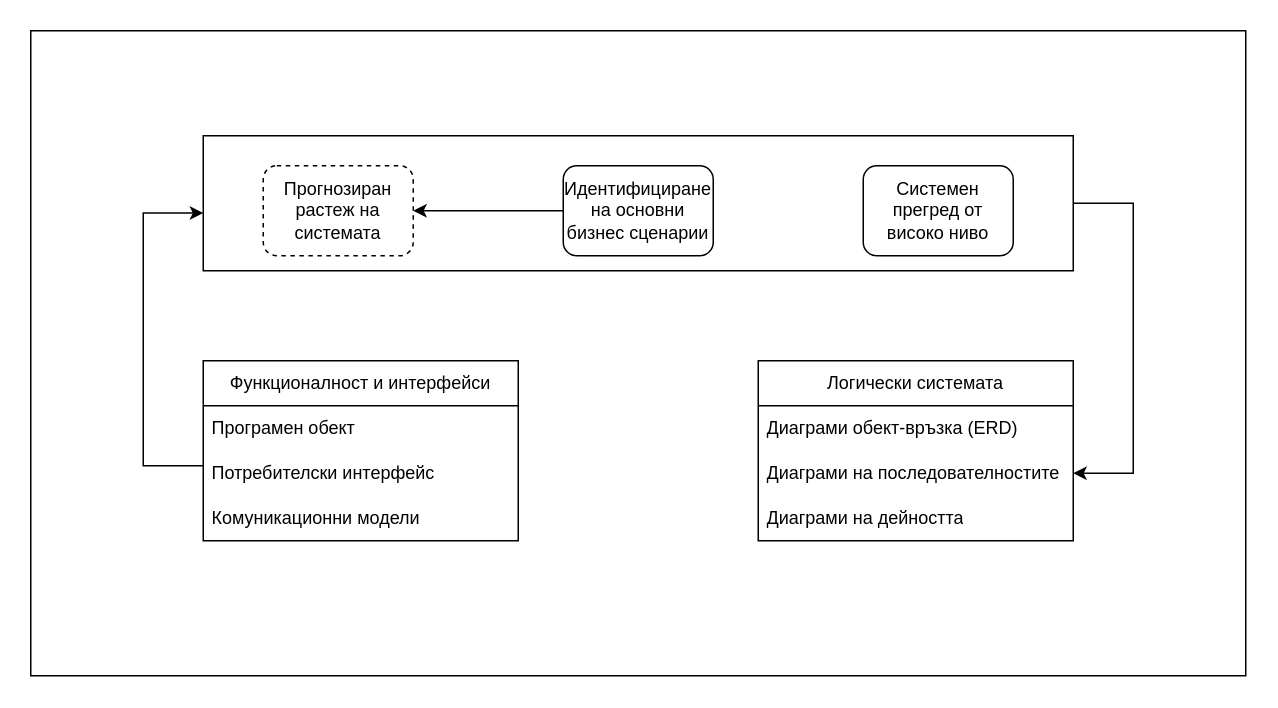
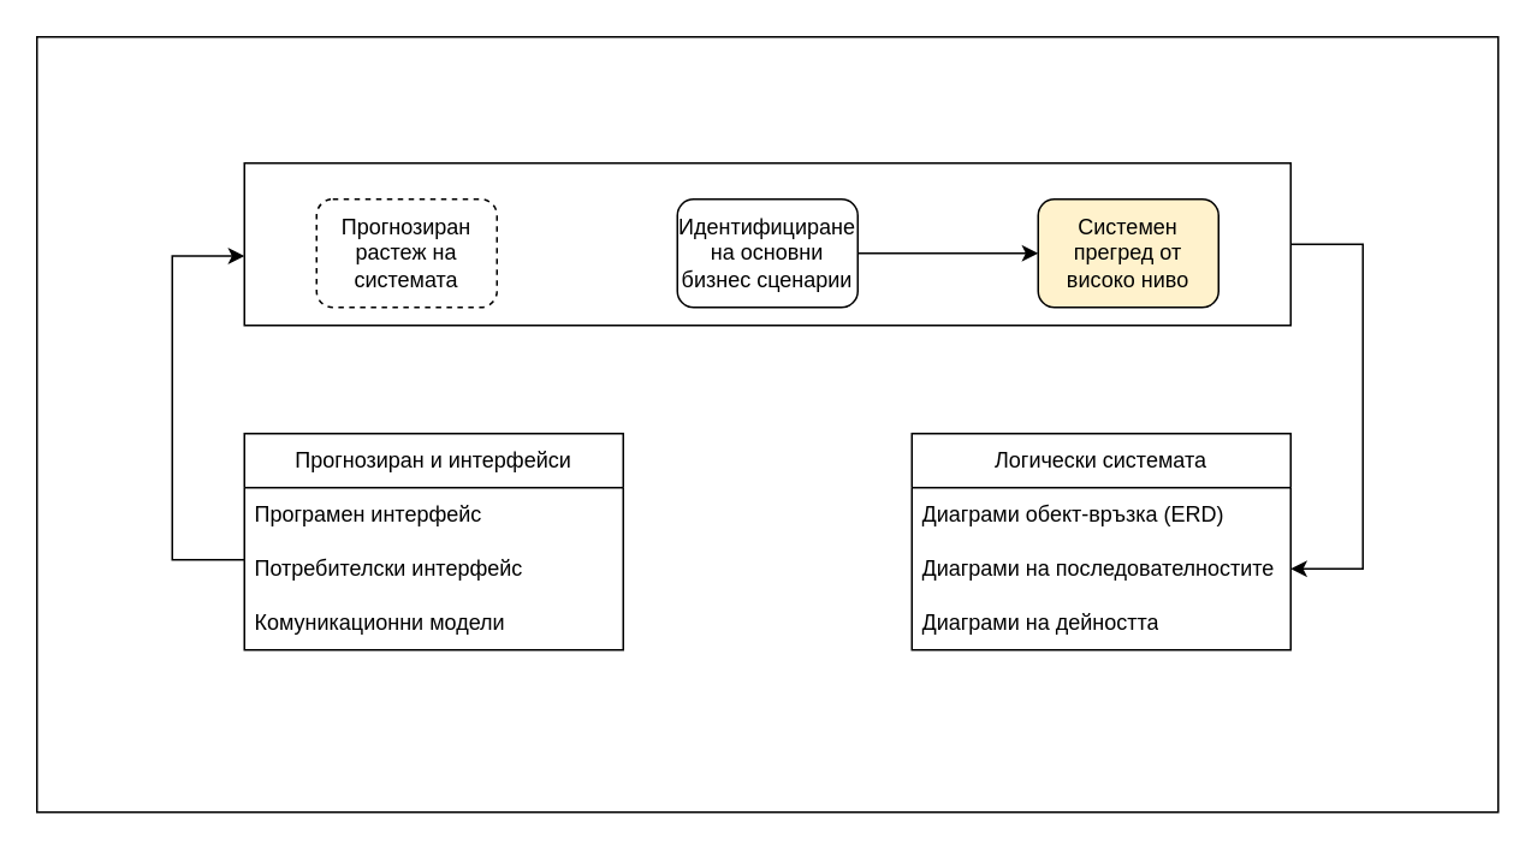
- <mxCell id="15" value="" style="edgeStyle=orthogonalEdgeStyle;rounded=0;orthogonalLoop=1;jettySize=auto;html=1;" edge="1" parent="1" source="16" target="17"><mxGeometry relative="1" as="geometry" /></mxCell>
+ <mxCell id="15" value="" style="edgeStyle=orthogonalEdgeStyle;rounded=0;orthogonalLoop=1;jettySize=auto;html=1;" edge="1" parent="1" source="16" target="18"><mxGeometry relative="1" as="geometry" /></mxCell>
- <mxCell id="18" value="Системен прегред от високо ниво" style="rounded=1;whiteSpace=wrap;html=1;" vertex="1" parent="1"><mxGeometry x="575" y="110" width="100" height="60" as="geometry" /></mxCell>
+ <mxCell id="18" value="Системен прегред от високо ниво" style="rounded=1;whiteSpace=wrap;html=1;fillColor=#fff2cc;" vertex="1" parent="1"><mxGeometry x="575" y="110" width="100" height="60" as="geometry" /></mxCell>
- <mxCell id="9" value="Функционалност и интерфейси" style="swimlane;fontStyle=0;childLayout=stackLayout;horizontal=1;startSize=30;horizontalStack=0;resizeParent=1;resizeParentMax=0;resizeLast=0;collapsible=1;marginBottom=0;whiteSpace=wrap;html=1;" parent="1" vertex="1"><mxGeometry x="135" y="240" width="210" height="120" as="geometry"><mxRectangle x="-50" y="310" width="210" height="30" as="alternateBounds" /></mxGeometry></mxCell>
+ <mxCell id="9" value="Прогнозиран и интерфейси" style="swimlane;fontStyle=0;childLayout=stackLayout;horizontal=1;startSize=30;horizontalStack=0;resizeParent=1;resizeParentMax=0;resizeLast=0;collapsible=1;marginBottom=0;whiteSpace=wrap;html=1;" parent="1" vertex="1"><mxGeometry x="135" y="240" width="210" height="120" as="geometry"><mxRectangle x="-50" y="310" width="210" height="30" as="alternateBounds" /></mxGeometry></mxCell>
- <mxCell id="10" value="Програмен обект" style="text;strokeColor=none;fillColor=none;align=left;verticalAlign=middle;spacingLeft=4;spacingRight=4;overflow=hidden;points=[[0,0.5],[1,0.5]];portConstraint=eastwest;rotatable=0;whiteSpace=wrap;html=1;" parent="9" vertex="1"><mxGeometry y="30" width="210" height="30" as="geometry" /></mxCell>
+ <mxCell id="10" value="Програмен интерфейс" style="text;strokeColor=none;fillColor=none;align=left;verticalAlign=middle;spacingLeft=4;spacingRight=4;overflow=hidden;points=[[0,0.5],[1,0.5]];portConstraint=eastwest;rotatable=0;whiteSpace=wrap;html=1;" parent="9" vertex="1"><mxGeometry y="30" width="210" height="30" as="geometry" /></mxCell>
